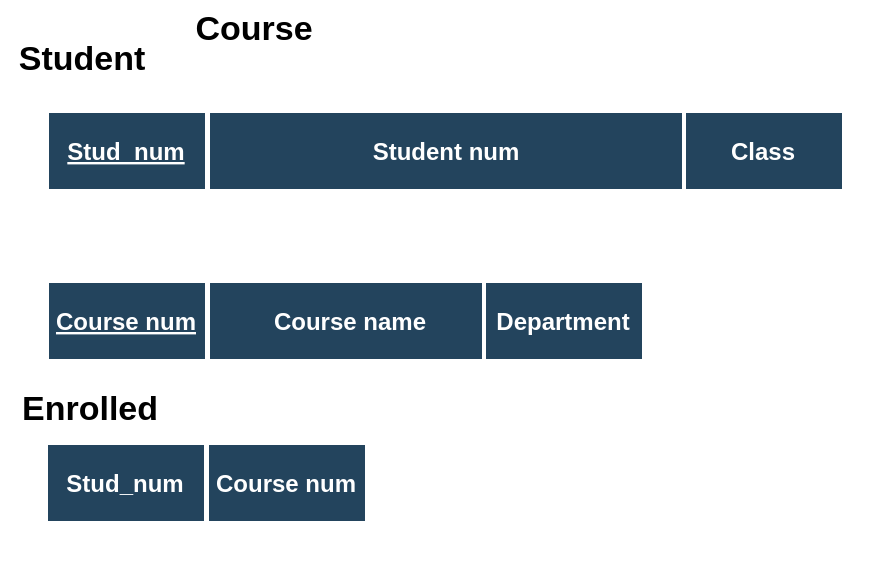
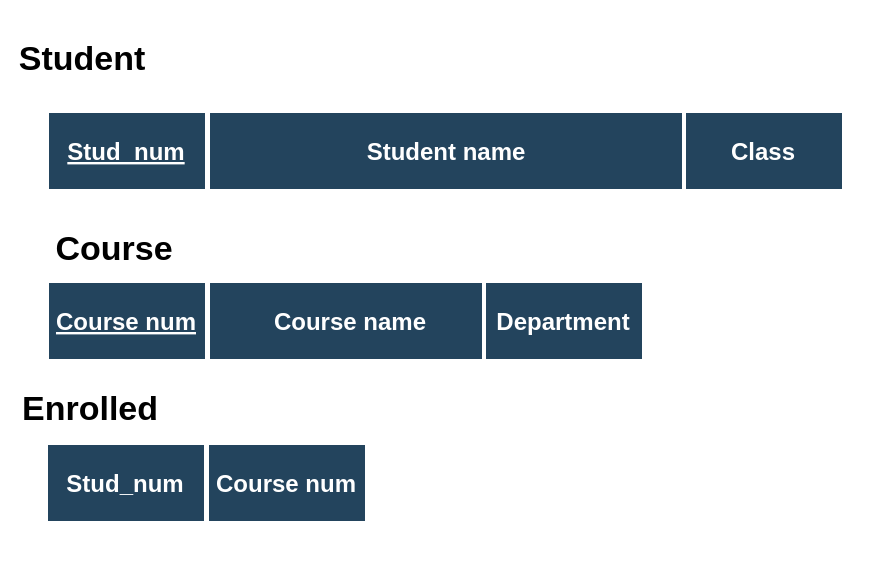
- <mxCell id="11" value="Course" style="text;html=1;strokeColor=none;fillColor=none;align=center;verticalAlign=middle;whiteSpace=wrap;rounded=0;strokeWidth=3;fontStyle=1;fontSize=17;" parent="1" vertex="1"><mxGeometry x="106.5" y="5" width="40" height="20" as="geometry" /></mxCell>
+ <mxCell id="11" value="Course" style="text;html=1;strokeColor=none;fillColor=none;align=center;verticalAlign=middle;whiteSpace=wrap;rounded=0;strokeWidth=3;fontStyle=1;fontSize=17;" parent="1" vertex="1"><mxGeometry x="36.5" y="115" width="40" height="20" as="geometry" /></mxCell>
- <mxCell id="6" value="Student num" style="fillColor=#23445D;strokeColor=#FFFFFF;strokeWidth=2;fontColor=#FFFFFF;fontStyle=1" parent="1" vertex="1"><mxGeometry x="103.5" y="55" width="239" height="40" as="geometry" /></mxCell>
+ <mxCell id="6" value="Student name" style="fillColor=#23445D;strokeColor=#FFFFFF;strokeWidth=2;fontColor=#FFFFFF;fontStyle=1" parent="1" vertex="1"><mxGeometry x="103.5" y="55" width="239" height="40" as="geometry" /></mxCell>
